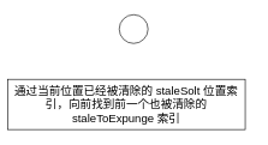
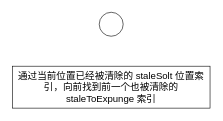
- <mxCell id="3" value="通过当前位置已经被清除的 staleSolt 位置索引，向前找到前一个也被清除的 staleToExpunge 索引" style="rounded=0;whiteSpace=wrap;html=1;fontSize=16;" vertex="1" parent="1"><mxGeometry x="10" y="110" width="330" height="70" as="geometry" /></mxCell>
+ <mxCell id="3" value="通过当前位置已经被清除的 staleSolt 位置索引，向前找到前一个也被清除的 staleToExpunge 索引" style="rounded=0;whiteSpace=wrap;html=1;fontSize=16;" vertex="1" parent="1"><mxGeometry x="20" y="110" width="330" height="70" as="geometry" /></mxCell>
